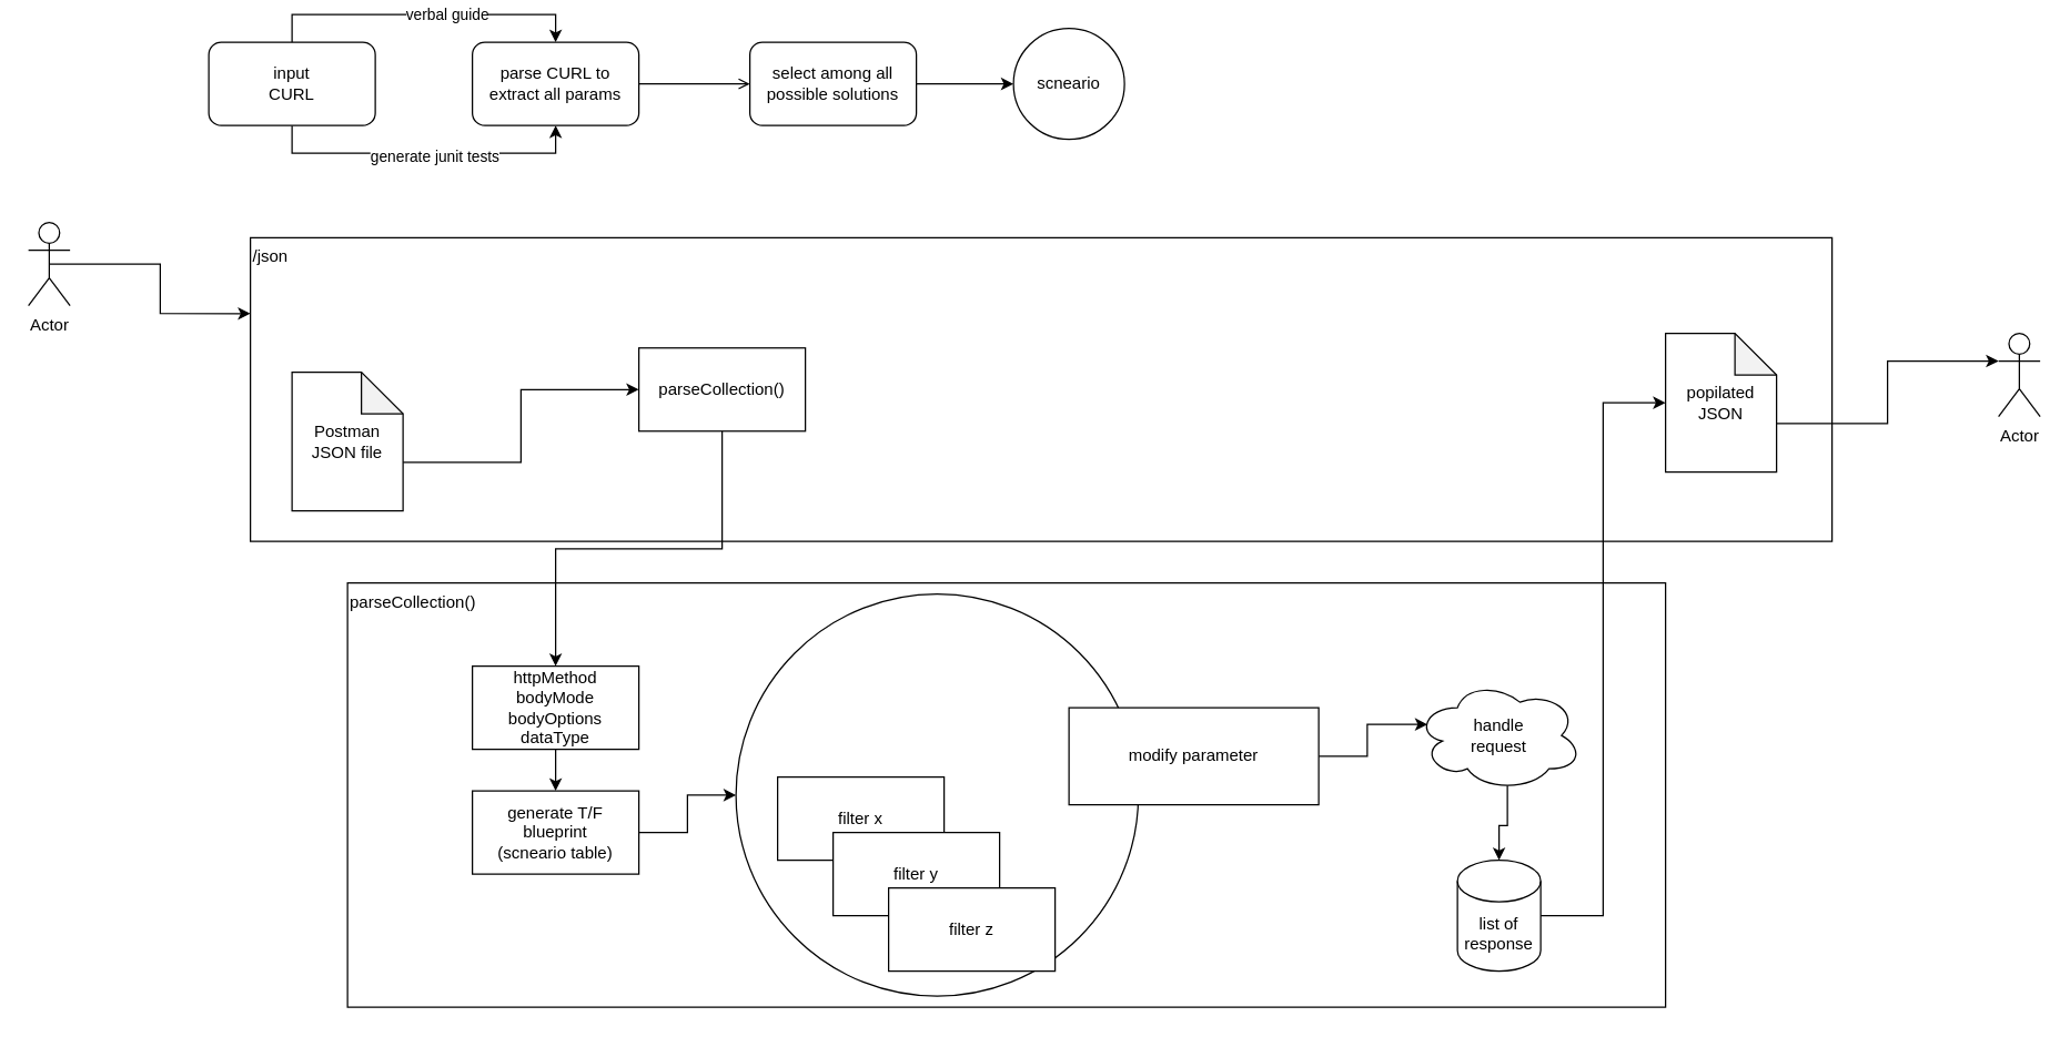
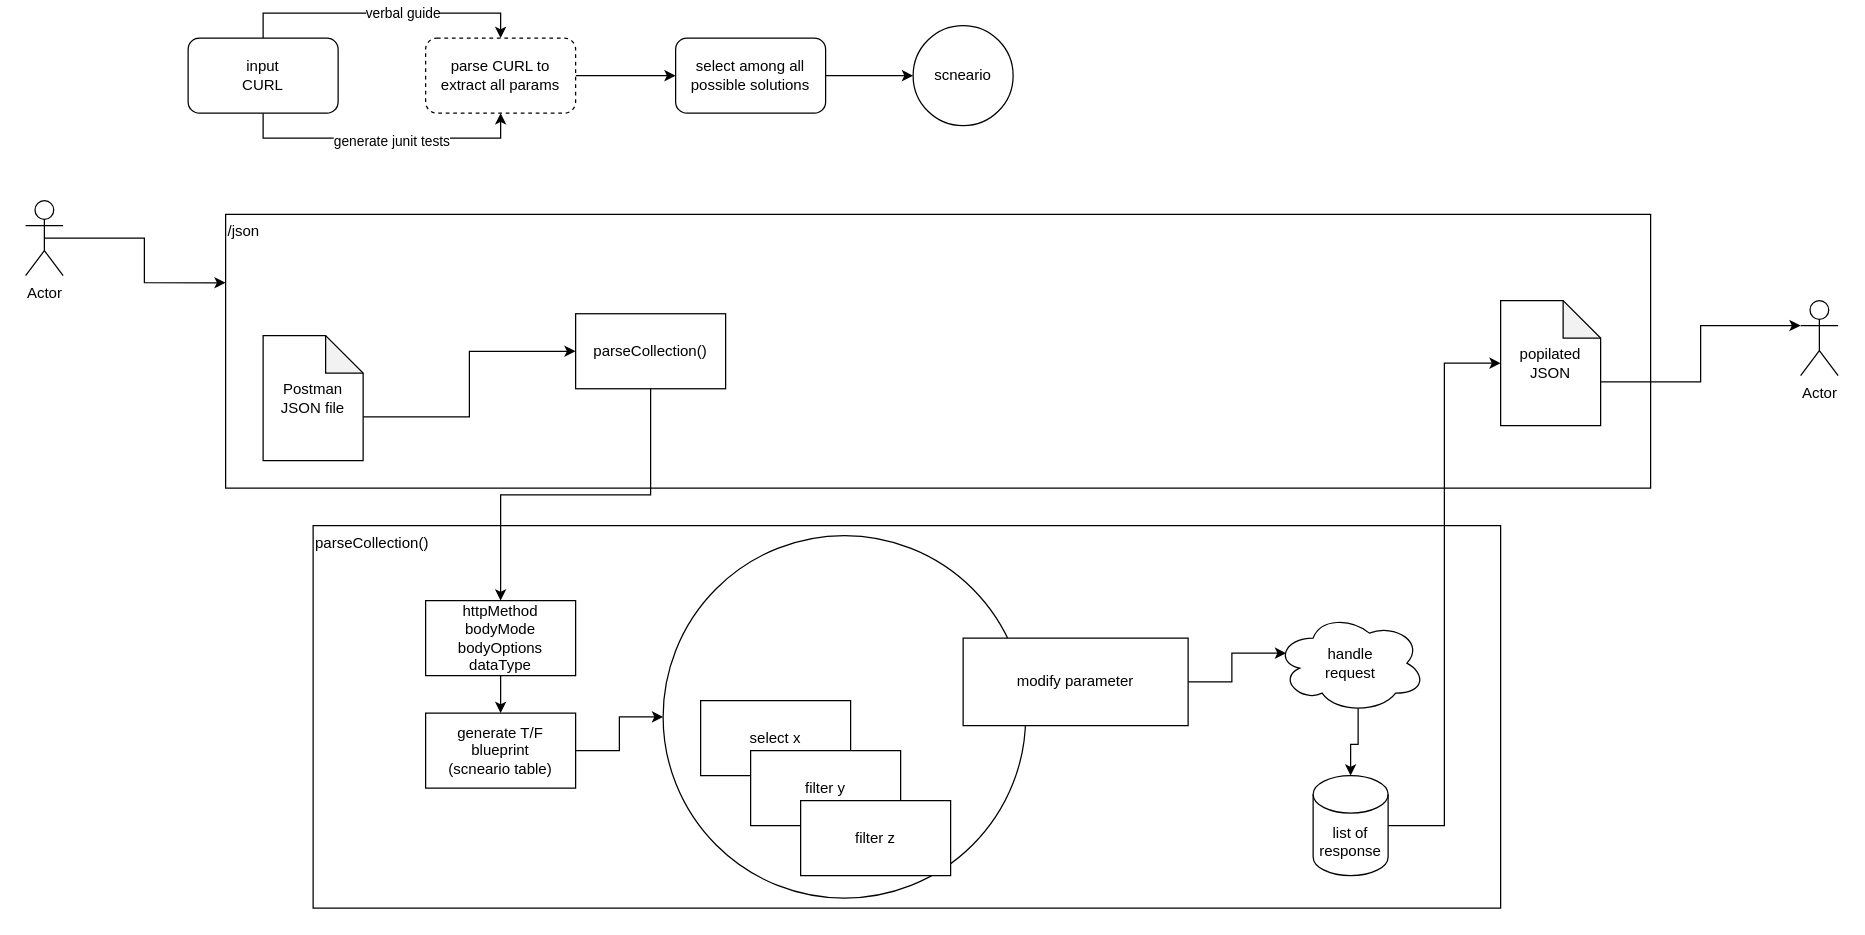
- <mxCell id="11" value="parse CURL to extract all params" style="rounded=1;whiteSpace=wrap;html=1;" parent="1" vertex="1"><mxGeometry x="340" y="30" width="120" height="60" as="geometry" /></mxCell>
+ <mxCell id="11" value="parse CURL to extract all params" style="rounded=1;whiteSpace=wrap;html=1;dashed=1;" parent="1" vertex="1"><mxGeometry x="340" y="30" width="120" height="60" as="geometry" /></mxCell>
- <mxCell id="10" value="" style="edgeStyle=orthogonalEdgeStyle;rounded=0;orthogonalLoop=1;jettySize=auto;html=1;endArrow=open;" parent="1" source="11" target="13" edge="1"><mxGeometry relative="1" as="geometry" /></mxCell>
+ <mxCell id="10" value="" style="edgeStyle=orthogonalEdgeStyle;rounded=0;orthogonalLoop=1;jettySize=auto;html=1;" parent="1" source="11" target="13" edge="1"><mxGeometry relative="1" as="geometry" /></mxCell>
- <mxCell id="25" value="filter x" style="rounded=0;whiteSpace=wrap;html=1;" vertex="1" parent="1"><mxGeometry x="560" y="560" width="120" height="60" as="geometry" /></mxCell>
+ <mxCell id="25" value="select x" style="rounded=0;whiteSpace=wrap;html=1;" vertex="1" parent="1"><mxGeometry x="560" y="560" width="120" height="60" as="geometry" /></mxCell>
